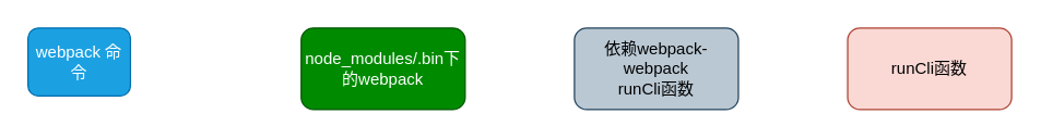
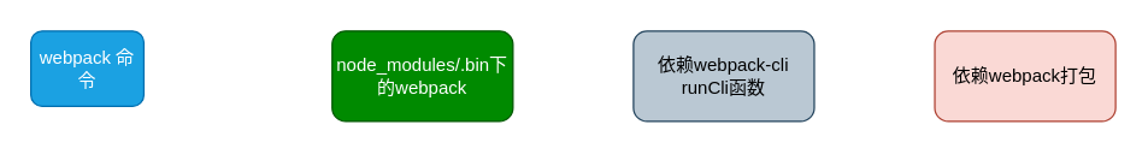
- <mxCell id="4" value="&lt;font color=&quot;#000000&quot;&gt;依赖webpack-webpack&lt;br&gt;runCli函数&lt;/font&gt;" style="rounded=1;whiteSpace=wrap;html=1;fillColor=#bac8d3;strokeColor=#23445d;" vertex="1" parent="1"><mxGeometry x="420" y="20" width="120" height="60" as="geometry" /></mxCell>
+ <mxCell id="4" value="&lt;font color=&quot;#000000&quot;&gt;依赖webpack-cli&lt;br&gt;runCli函数&lt;/font&gt;" style="rounded=1;whiteSpace=wrap;html=1;fillColor=#bac8d3;strokeColor=#23445d;" vertex="1" parent="1"><mxGeometry x="420" y="20" width="120" height="60" as="geometry" /></mxCell>
- <mxCell id="5" value="&lt;font color=&quot;#000000&quot;&gt;runCli函数&lt;/font&gt;" style="rounded=1;whiteSpace=wrap;html=1;fillColor=#fad9d5;strokeColor=#ae4132;" vertex="1" parent="1"><mxGeometry x="620" y="20" width="120" height="60" as="geometry" /></mxCell>
+ <mxCell id="5" value="&lt;font color=&quot;#000000&quot;&gt;依赖webpack打包&lt;/font&gt;" style="rounded=1;whiteSpace=wrap;html=1;fillColor=#fad9d5;strokeColor=#ae4132;" vertex="1" parent="1"><mxGeometry x="620" y="20" width="120" height="60" as="geometry" /></mxCell>
